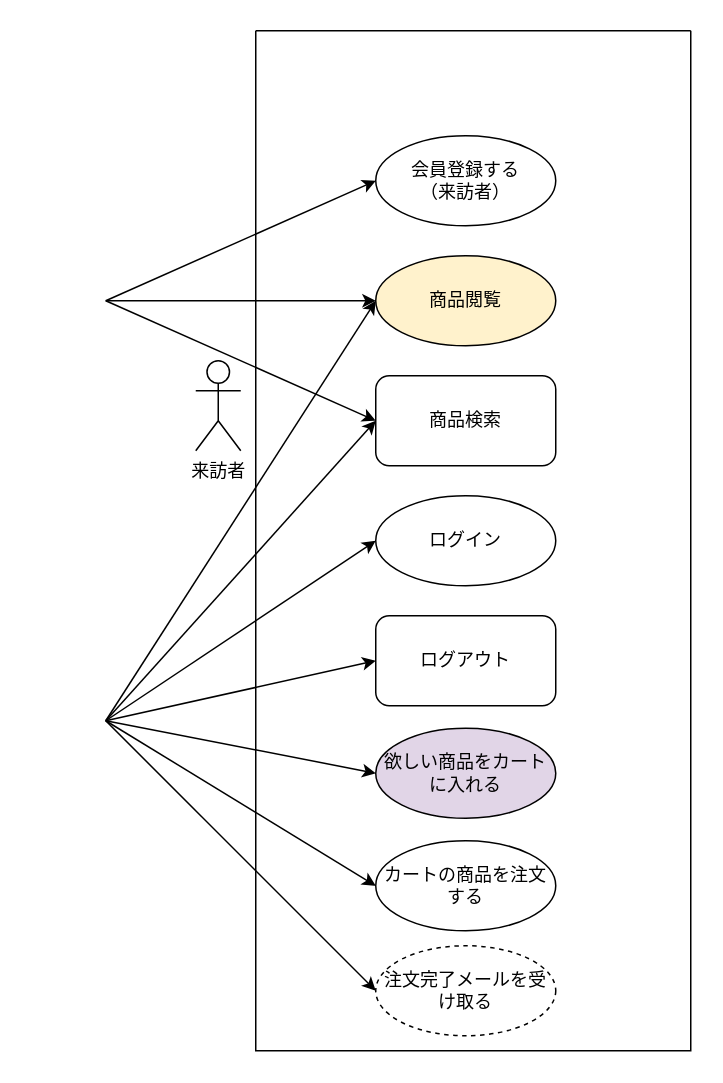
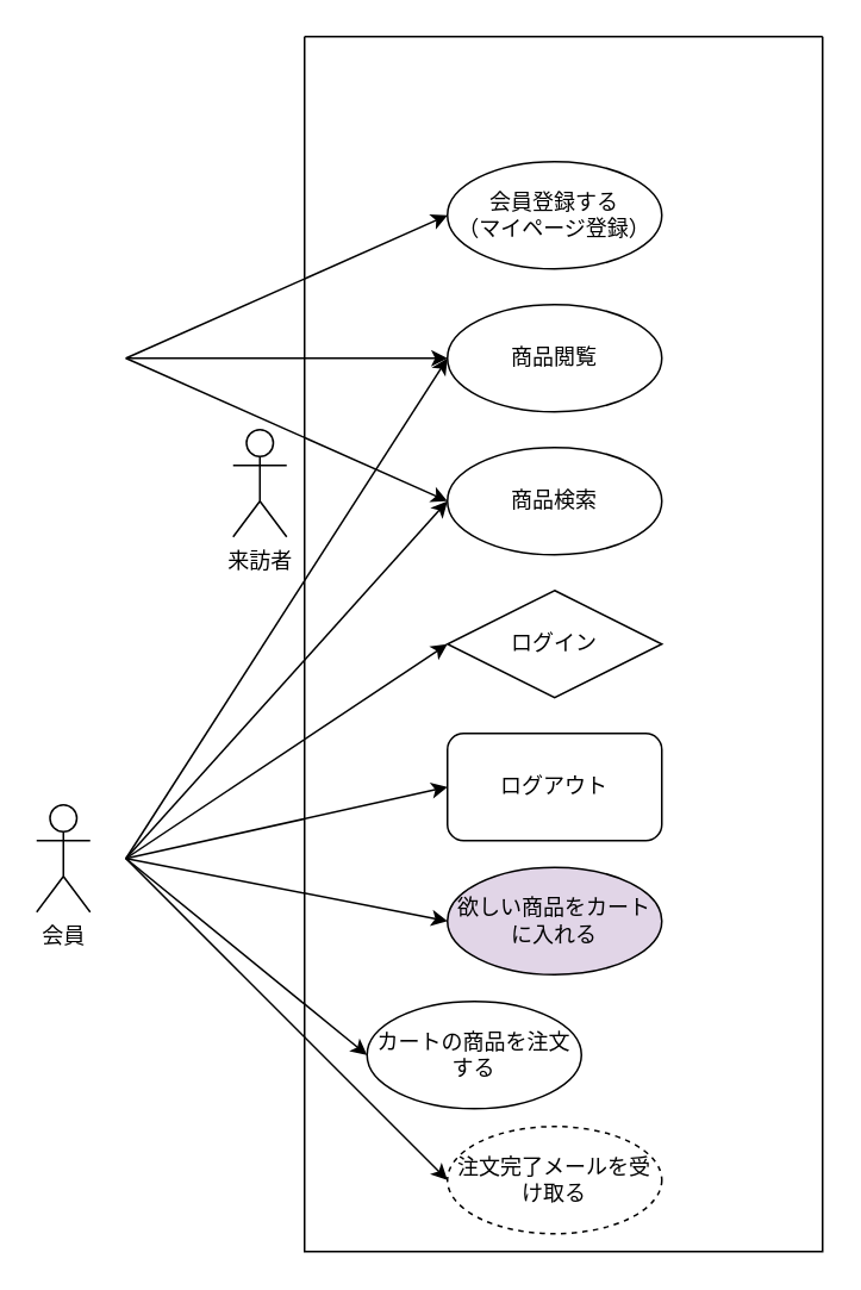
- <mxCell id="4" value="会員登録する&lt;div&gt;（来訪者）&lt;/div&gt;" style="ellipse;whiteSpace=wrap;html=1;" parent="1" vertex="1"><mxGeometry x="250" y="90" width="120" height="60" as="geometry" /></mxCell>
+ <mxCell id="4" value="会員登録する&lt;div&gt;（マイページ登録）&lt;/div&gt;" style="ellipse;whiteSpace=wrap;html=1;" parent="1" vertex="1"><mxGeometry x="250" y="90" width="120" height="60" as="geometry" /></mxCell>
- <mxCell id="5" value="商品閲覧" style="ellipse;whiteSpace=wrap;html=1;fillColor=#fff2cc;" parent="1" vertex="1"><mxGeometry x="250" y="170" width="120" height="60" as="geometry" /></mxCell>
+ <mxCell id="5" value="商品閲覧" style="ellipse;whiteSpace=wrap;html=1;" parent="1" vertex="1"><mxGeometry x="250" y="170" width="120" height="60" as="geometry" /></mxCell>
- <mxCell id="6" value="商品検索" style="whiteSpace=wrap;html=1;rounded=1;" parent="1" vertex="1"><mxGeometry x="250" y="250" width="120" height="60" as="geometry" /></mxCell>
+ <mxCell id="6" value="商品検索" style="ellipse;whiteSpace=wrap;html=1;" parent="1" vertex="1"><mxGeometry x="250" y="250" width="120" height="60" as="geometry" /></mxCell>
- <mxCell id="7" value="ログイン" style="ellipse;whiteSpace=wrap;html=1;" parent="1" vertex="1"><mxGeometry x="250" y="330" width="120" height="60" as="geometry" /></mxCell>
+ <mxCell id="7" value="ログイン" style="rhombus;whiteSpace=wrap;html=1;" parent="1" vertex="1"><mxGeometry x="250" y="330" width="120" height="60" as="geometry" /></mxCell>
+ <mxCell id="3" value="会員" style="shape=umlActor;verticalLabelPosition=bottom;verticalAlign=top;html=1;outlineConnect=0;" parent="1" vertex="1"><mxGeometry x="20" y="450" width="30" height="60" as="geometry" /></mxCell>
- <mxCell id="10" value="カートの商品を注文する" style="ellipse;whiteSpace=wrap;html=1;" parent="1" vertex="1"><mxGeometry x="250" y="560" width="120" height="60" as="geometry" /></mxCell>
+ <mxCell id="10" value="カートの商品を注文する" style="ellipse;whiteSpace=wrap;html=1;" parent="1" vertex="1"><mxGeometry x="205" y="560" width="120" height="60" as="geometry" /></mxCell>
